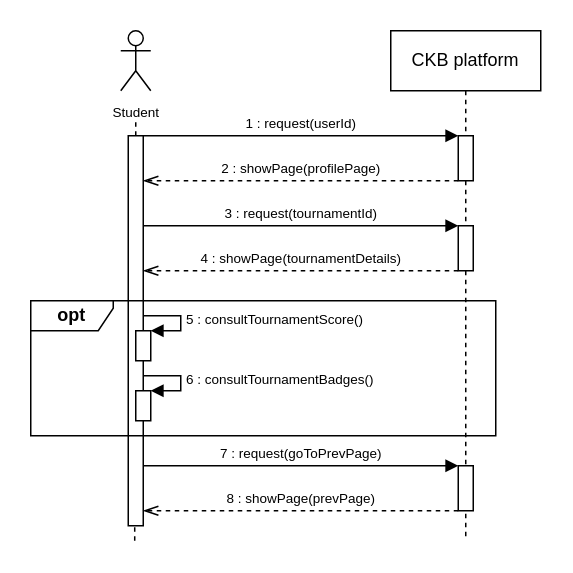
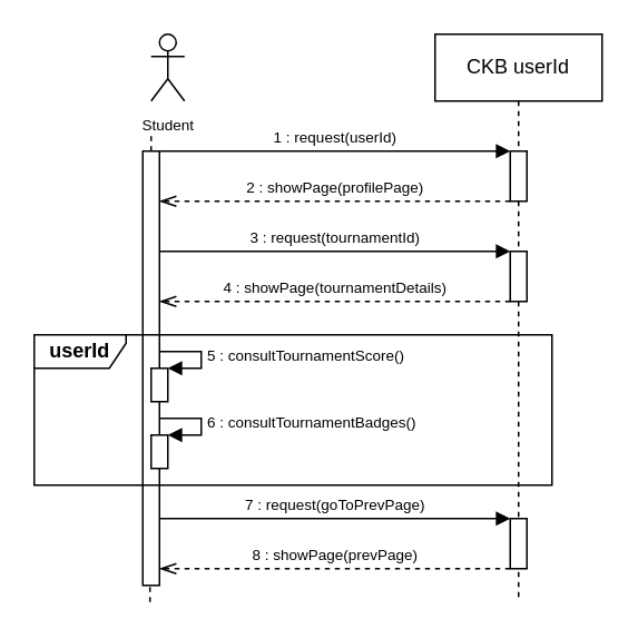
- <mxCell id="13" value="&lt;font style=&quot;font-size: 9px;&quot;&gt;Student&lt;/font&gt;" style="shape=umlActor;verticalLabelPosition=bottom;verticalAlign=top;html=1;outlineConnect=0;" vertex="1" parent="1"><mxGeometry x="80" y="20" width="20" height="40" as="geometry" /></mxCell>
+ <mxCell id="13" value="&lt;font style=&quot;font-size: 9px;&quot;&gt;Student&lt;/font&gt;" style="shape=umlActor;verticalLabelPosition=bottom;verticalAlign=top;html=1;outlineConnect=0;" vertex="1" parent="1"><mxGeometry x="90" y="20" width="20" height="40" as="geometry" /></mxCell>
- <mxCell id="3" value="CKB platform" style="shape=umlLifeline;perimeter=lifelinePerimeter;whiteSpace=wrap;html=1;container=0;dropTarget=0;collapsible=0;recursiveResize=0;outlineConnect=0;portConstraint=eastwest;newEdgeStyle={&quot;edgeStyle&quot;:&quot;elbowEdgeStyle&quot;,&quot;elbow&quot;:&quot;vertical&quot;,&quot;curved&quot;:0,&quot;rounded&quot;:0};" vertex="1" parent="1"><mxGeometry x="260" y="20" width="100" height="340" as="geometry" /></mxCell>
+ <mxCell id="3" value="CKB userId" style="shape=umlLifeline;perimeter=lifelinePerimeter;whiteSpace=wrap;html=1;container=0;dropTarget=0;collapsible=0;recursiveResize=0;outlineConnect=0;portConstraint=eastwest;newEdgeStyle={&quot;edgeStyle&quot;:&quot;elbowEdgeStyle&quot;,&quot;elbow&quot;:&quot;vertical&quot;,&quot;curved&quot;:0,&quot;rounded&quot;:0};" vertex="1" parent="1"><mxGeometry x="260" y="20" width="100" height="340" as="geometry" /></mxCell>
- <mxCell id="17" value="&lt;b&gt;opt&lt;/b&gt;" style="shape=umlFrame;whiteSpace=wrap;html=1;pointerEvents=0;width=55;height=20;" vertex="1" parent="1"><mxGeometry x="20" y="200" width="310" height="90" as="geometry" /></mxCell>
+ <mxCell id="17" value="&lt;b&gt;userId&lt;/b&gt;" style="shape=umlFrame;whiteSpace=wrap;html=1;pointerEvents=0;width=55;height=20;" vertex="1" parent="1"><mxGeometry x="20" y="200" width="310" height="90" as="geometry" /></mxCell>
